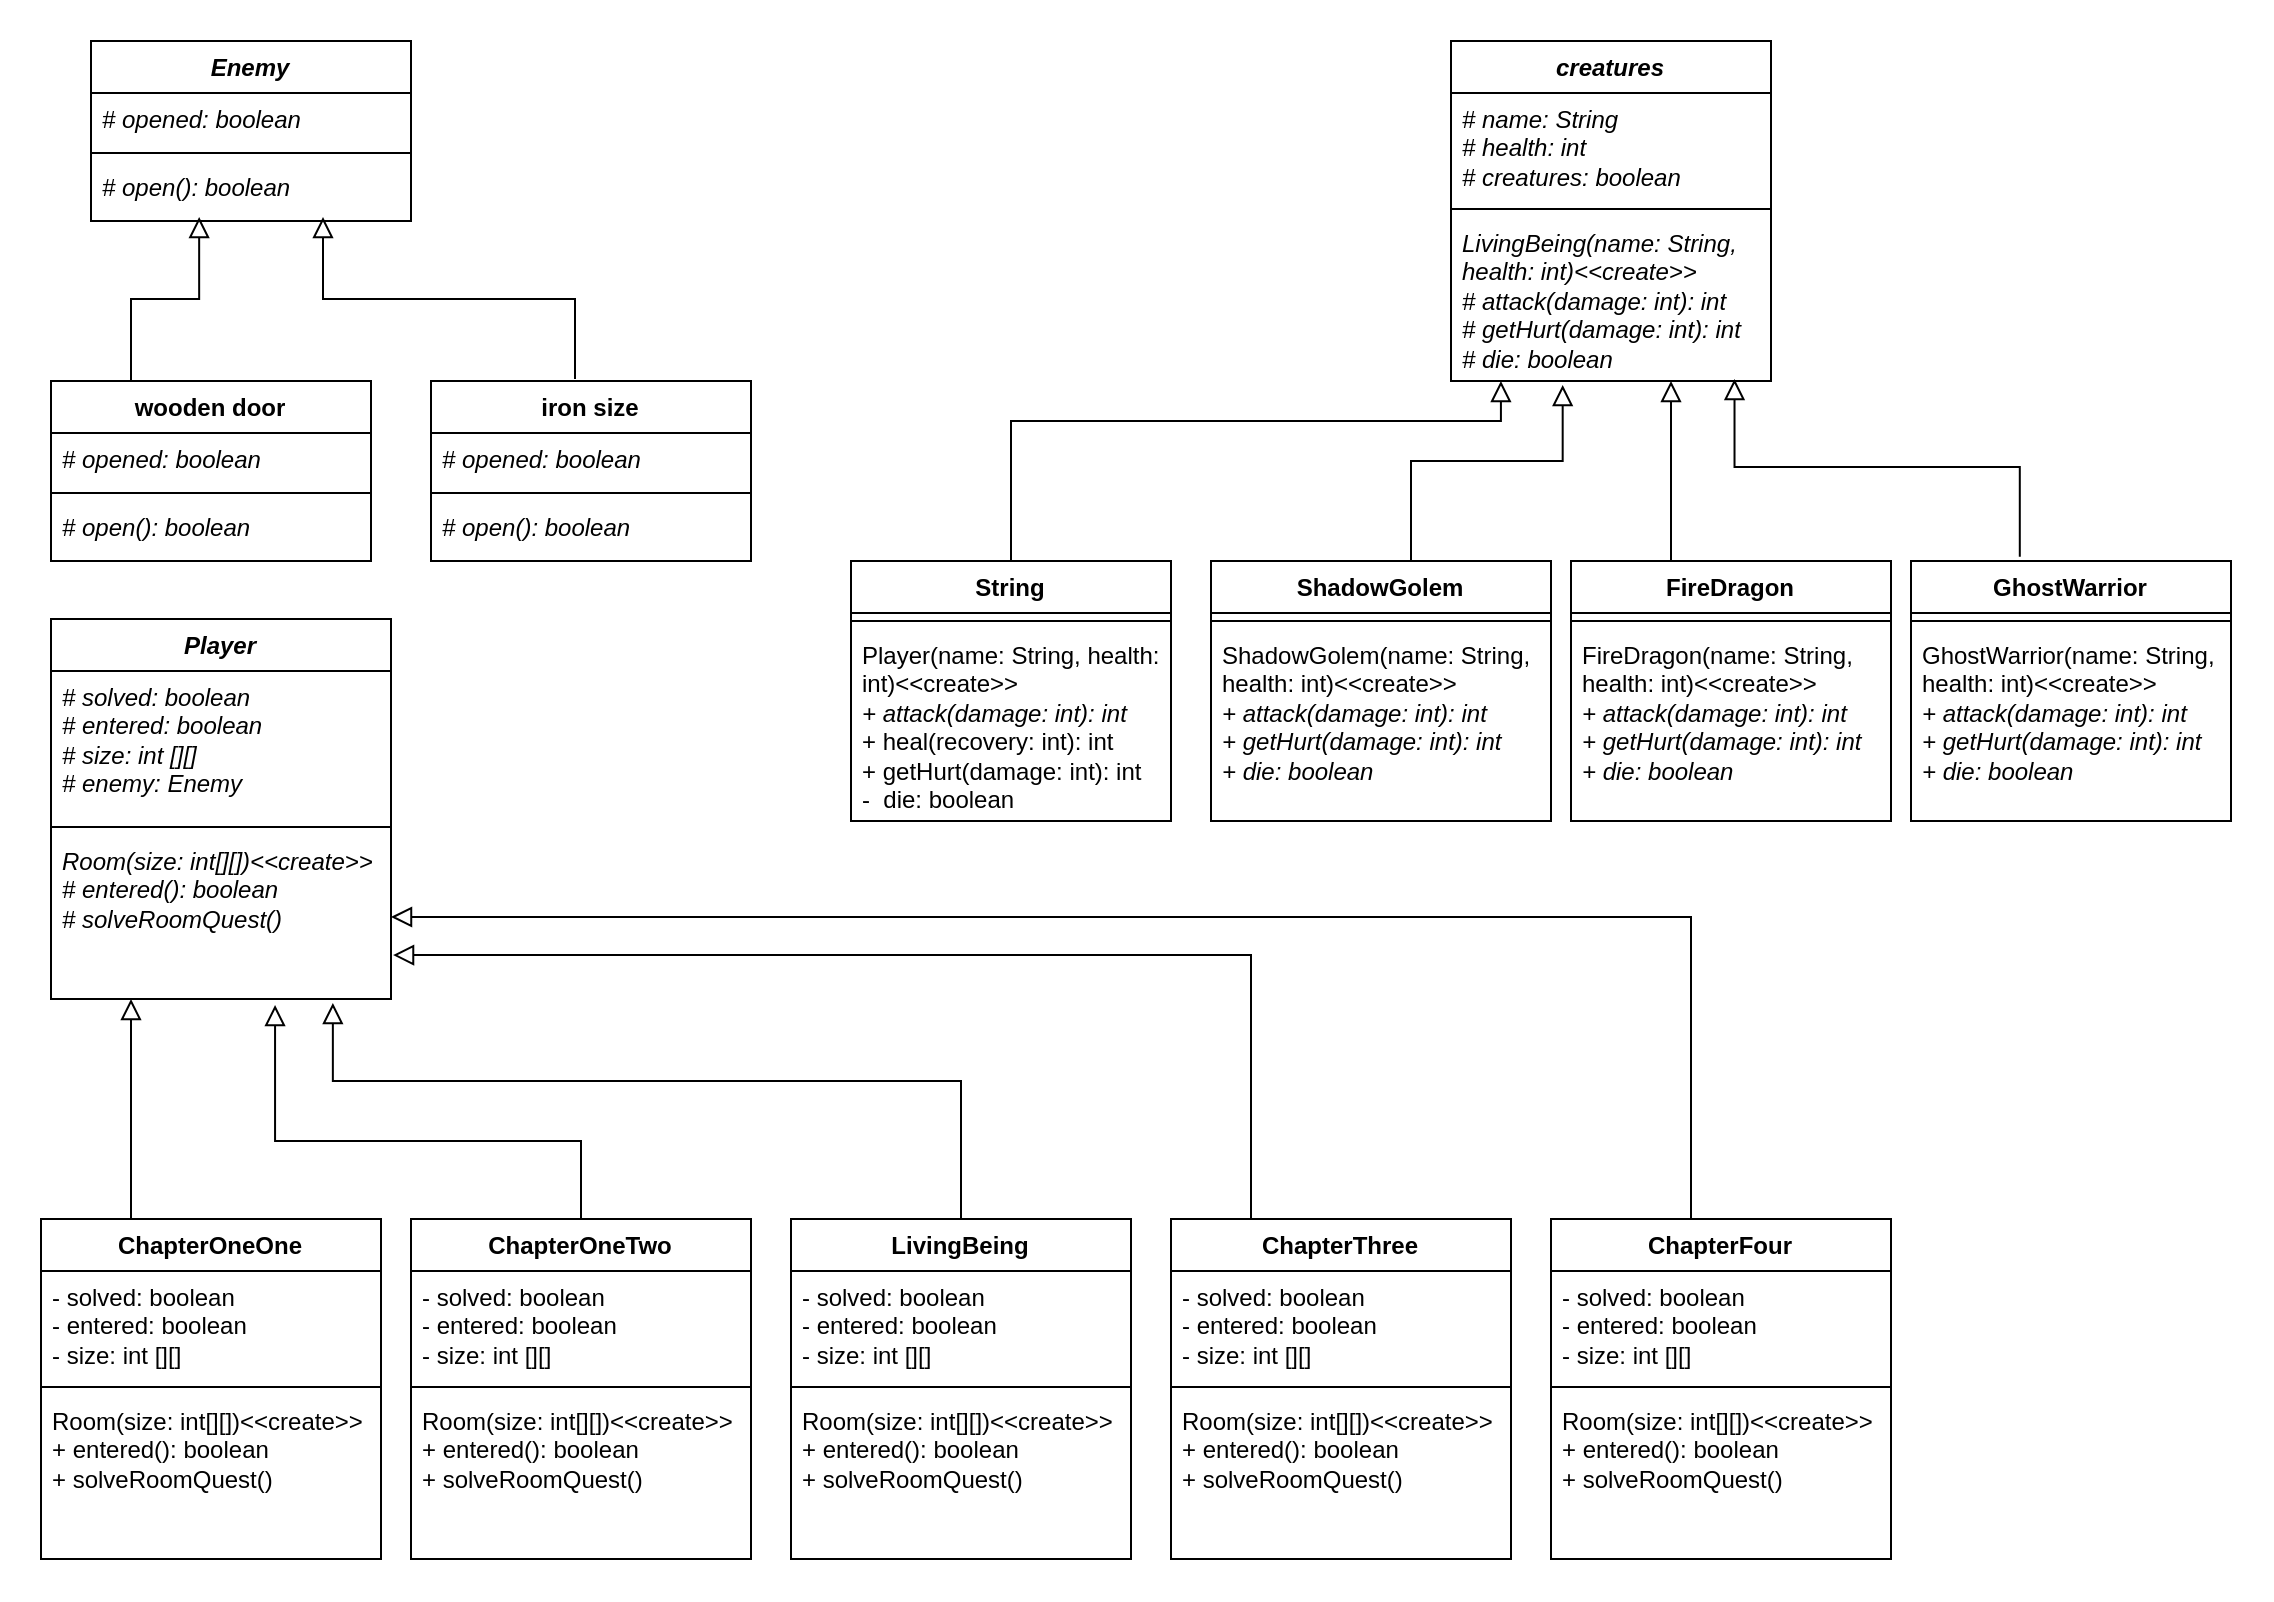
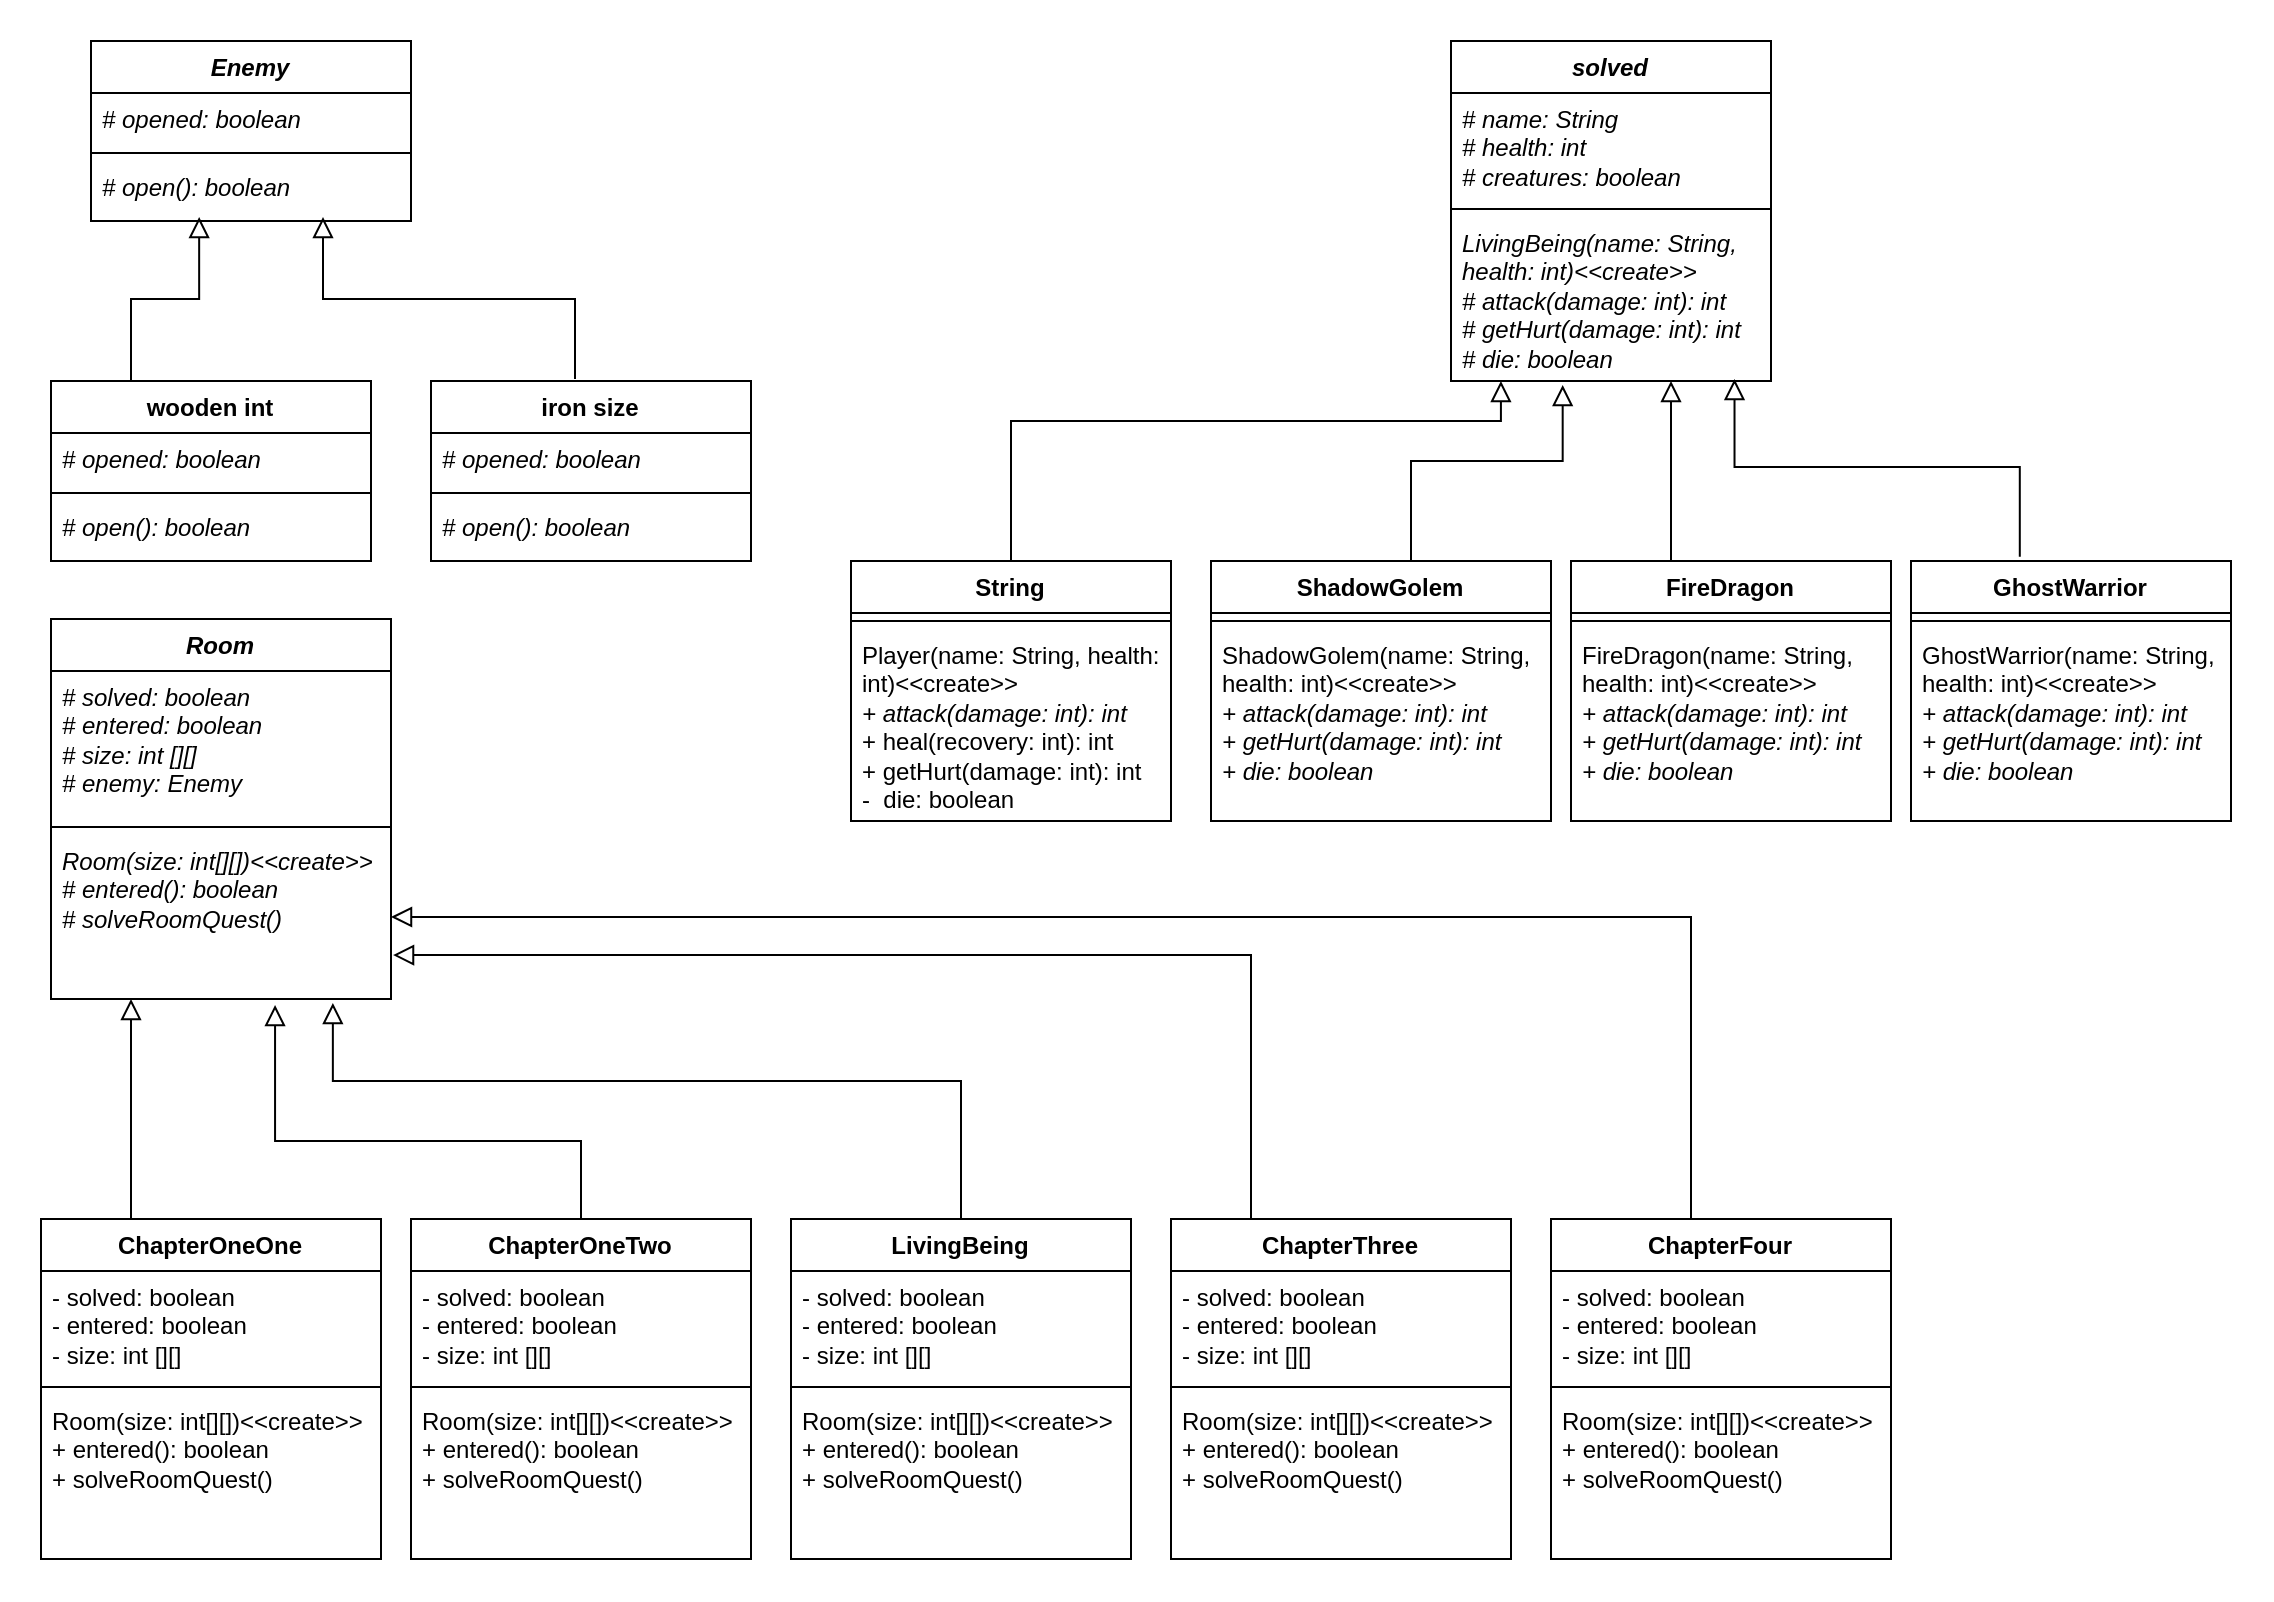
- <mxCell id="22" value="creatures" style="swimlane;fontStyle=3;align=center;verticalAlign=top;childLayout=stackLayout;horizontal=1;startSize=26;horizontalStack=0;resizeParent=1;resizeParentMax=0;resizeLast=0;collapsible=1;marginBottom=0;whiteSpace=wrap;html=1;" vertex="1" parent="1"><mxGeometry x="725" y="20" width="160" height="170" as="geometry" /></mxCell>
+ <mxCell id="22" value="solved" style="swimlane;fontStyle=3;align=center;verticalAlign=top;childLayout=stackLayout;horizontal=1;startSize=26;horizontalStack=0;resizeParent=1;resizeParentMax=0;resizeLast=0;collapsible=1;marginBottom=0;whiteSpace=wrap;html=1;" vertex="1" parent="1"><mxGeometry x="725" y="20" width="160" height="170" as="geometry" /></mxCell>
- <mxCell id="10" value="wooden door" style="swimlane;fontStyle=1;align=center;verticalAlign=top;childLayout=stackLayout;horizontal=1;startSize=26;horizontalStack=0;resizeParent=1;resizeParentMax=0;resizeLast=0;collapsible=1;marginBottom=0;whiteSpace=wrap;html=1;" vertex="1" parent="1"><mxGeometry x="25" y="190" width="160" height="90" as="geometry" /></mxCell>
+ <mxCell id="10" value="wooden int" style="swimlane;fontStyle=1;align=center;verticalAlign=top;childLayout=stackLayout;horizontal=1;startSize=26;horizontalStack=0;resizeParent=1;resizeParentMax=0;resizeLast=0;collapsible=1;marginBottom=0;whiteSpace=wrap;html=1;" vertex="1" parent="1"><mxGeometry x="25" y="190" width="160" height="90" as="geometry" /></mxCell>
- <mxCell id="6" value="Player" style="swimlane;fontStyle=3;align=center;verticalAlign=top;childLayout=stackLayout;horizontal=1;startSize=26;horizontalStack=0;resizeParent=1;resizeParentMax=0;resizeLast=0;collapsible=1;marginBottom=0;whiteSpace=wrap;html=1;" vertex="1" parent="1"><mxGeometry x="25" y="309" width="170" height="190" as="geometry" /></mxCell>
+ <mxCell id="6" value="Room" style="swimlane;fontStyle=3;align=center;verticalAlign=top;childLayout=stackLayout;horizontal=1;startSize=26;horizontalStack=0;resizeParent=1;resizeParentMax=0;resizeLast=0;collapsible=1;marginBottom=0;whiteSpace=wrap;html=1;" vertex="1" parent="1"><mxGeometry x="25" y="309" width="170" height="190" as="geometry" /></mxCell>
